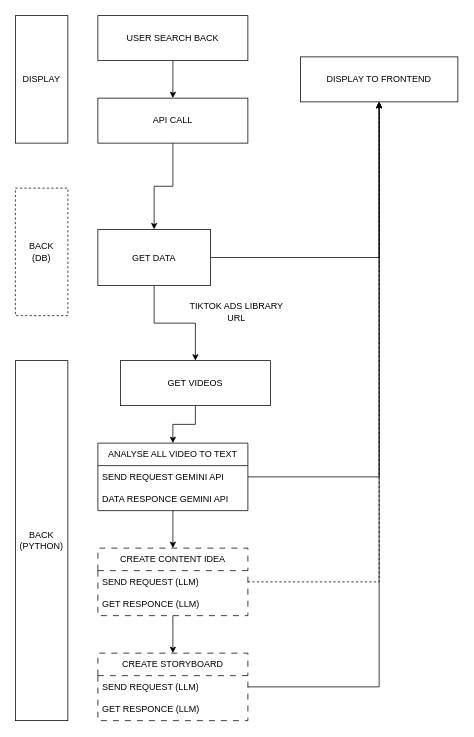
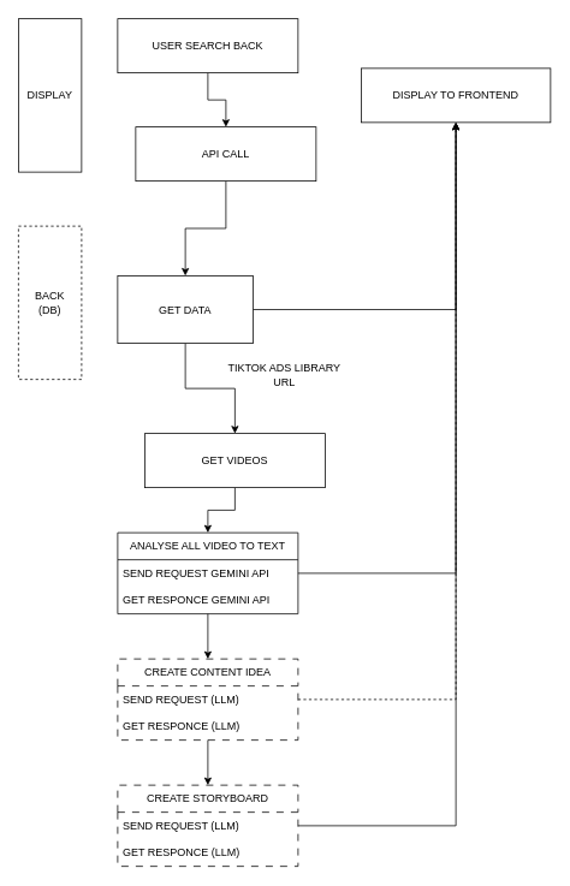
- <mxCell id="5" value="API CALL" style="rounded=0;whiteSpace=wrap;html=1;" parent="1" vertex="1"><mxGeometry x="130" y="130" width="200" height="60" as="geometry" /></mxCell>
+ <mxCell id="5" value="API CALL" style="rounded=0;whiteSpace=wrap;html=1;" parent="1" vertex="1"><mxGeometry x="150" y="140" width="200" height="60" as="geometry" /></mxCell>
- <mxCell id="20" value="DATA RESPONCE GEMINI API" style="text;strokeColor=none;fillColor=none;align=left;verticalAlign=middle;spacingLeft=4;spacingRight=4;overflow=hidden;points=[[0,0.5],[1,0.5]];portConstraint=eastwest;rotatable=0;whiteSpace=wrap;html=1;" vertex="1" parent="18"><mxGeometry y="60" width="200" height="30" as="geometry" /></mxCell>
+ <mxCell id="20" value="GET RESPONCE GEMINI API" style="text;strokeColor=none;fillColor=none;align=left;verticalAlign=middle;spacingLeft=4;spacingRight=4;overflow=hidden;points=[[0,0.5],[1,0.5]];portConstraint=eastwest;rotatable=0;whiteSpace=wrap;html=1;" vertex="1" parent="18"><mxGeometry y="60" width="200" height="30" as="geometry" /></mxCell>
- <mxCell id="14" value="BACK&lt;br&gt;(PYTHON)" style="rounded=0;whiteSpace=wrap;html=1;" vertex="1" parent="1"><mxGeometry x="20" y="480" width="70" height="480" as="geometry" /></mxCell>
